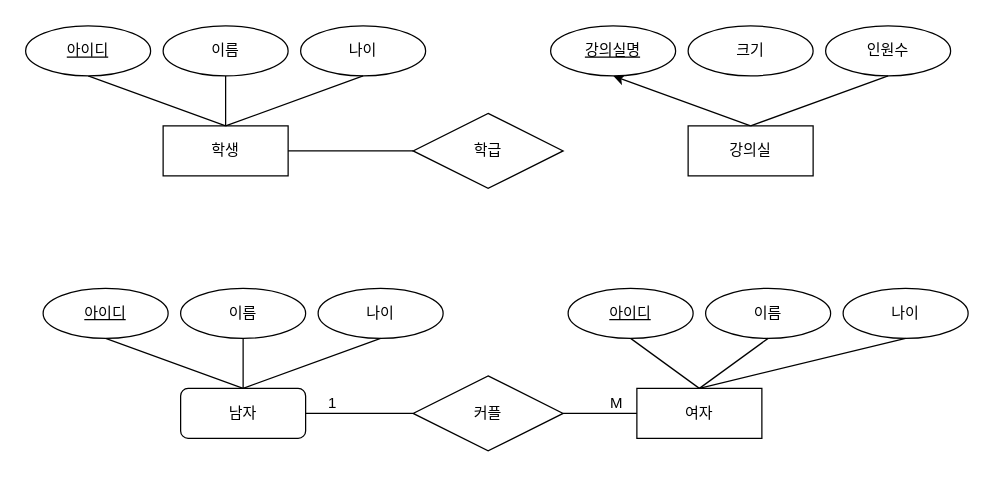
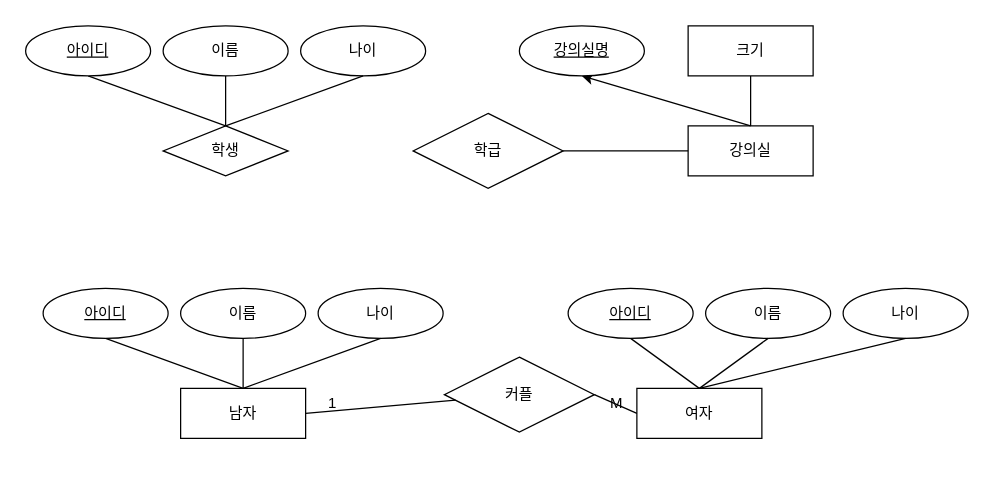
- <mxCell id="15" value="강의실명" style="ellipse;whiteSpace=wrap;html=1;align=center;fontStyle=4;" vertex="1" parent="1"><mxGeometry x="440" y="20" width="100" height="40" as="geometry" /></mxCell>
+ <mxCell id="15" value="강의실명" style="ellipse;whiteSpace=wrap;html=1;align=center;fontStyle=4;" vertex="1" parent="1"><mxGeometry x="415" y="20" width="100" height="40" as="geometry" /></mxCell>
- <mxCell id="10" value="크기" style="ellipse;whiteSpace=wrap;html=1;align=center;" vertex="1" parent="1"><mxGeometry x="550" y="20" width="100" height="40" as="geometry" /></mxCell>
+ <mxCell id="10" value="크기" style="whiteSpace=wrap;html=1;align=center;rounded=0;" vertex="1" parent="1"><mxGeometry x="550" y="20" width="100" height="40" as="geometry" /></mxCell>
- <mxCell id="11" value="인원수" style="ellipse;whiteSpace=wrap;html=1;align=center;" vertex="1" parent="1"><mxGeometry x="660" y="20" width="100" height="40" as="geometry" /></mxCell>
+ <mxCell id="13" value="" style="endArrow=none;html=1;rounded=0;exitX=0.5;exitY=0;exitDx=0;exitDy=0;entryX=0.5;entryY=1;entryDx=0;entryDy=0;" edge="1" parent="1" source="9" target="10"><mxGeometry relative="1" as="geometry"><mxPoint x="610" y="110" as="sourcePoint" /><mxPoint x="500" y="70" as="targetPoint" /></mxGeometry></mxCell>
- <mxCell id="14" value="" style="endArrow=none;html=1;rounded=0;exitX=0.5;exitY=0;exitDx=0;exitDy=0;entryX=0.5;entryY=1;entryDx=0;entryDy=0;" edge="1" parent="1" source="9" target="11"><mxGeometry relative="1" as="geometry"><mxPoint x="620" y="120" as="sourcePoint" /><mxPoint x="510" y="80" as="targetPoint" /></mxGeometry></mxCell>
- <mxCell id="2" value="학생" style="whiteSpace=wrap;html=1;align=center;" vertex="1" parent="1"><mxGeometry x="130" y="100" width="100" height="40" as="geometry" /></mxCell>
+ <mxCell id="2" value="학생" style="rhombus;whiteSpace=wrap;html=1;align=center;" vertex="1" parent="1"><mxGeometry x="130" y="100" width="100" height="40" as="geometry" /></mxCell>
- <mxCell id="17" value="" style="endArrow=none;html=1;rounded=0;exitX=1;exitY=0.5;exitDx=0;exitDy=0;entryX=0;entryY=0.5;entryDx=0;entryDy=0;" edge="1" parent="1" source="2" target="16"><mxGeometry relative="1" as="geometry"><mxPoint x="210" y="210" as="sourcePoint" /><mxPoint x="310" y="120" as="targetPoint" /></mxGeometry></mxCell>
+ <mxCell id="18" value="" style="endArrow=none;html=1;rounded=0;exitX=1;exitY=0.5;exitDx=0;exitDy=0;entryX=0;entryY=0.5;entryDx=0;entryDy=0;" edge="1" parent="1" source="16" target="9"><mxGeometry relative="1" as="geometry"><mxPoint x="240" y="130" as="sourcePoint" /><mxPoint x="340" y="130" as="targetPoint" /></mxGeometry></mxCell>
- <mxCell id="19" value="남자" style="whiteSpace=wrap;html=1;align=center;rounded=1;" vertex="1" parent="1"><mxGeometry x="144" y="310" width="100" height="40" as="geometry" /></mxCell>
+ <mxCell id="19" value="남자" style="whiteSpace=wrap;html=1;align=center;" vertex="1" parent="1"><mxGeometry x="144" y="310" width="100" height="40" as="geometry" /></mxCell>
- <mxCell id="33" value="커플" style="shape=rhombus;perimeter=rhombusPerimeter;whiteSpace=wrap;html=1;align=center;" vertex="1" parent="1"><mxGeometry x="330" y="300" width="120" height="60" as="geometry" /></mxCell>
+ <mxCell id="33" value="커플" style="shape=rhombus;perimeter=rhombusPerimeter;whiteSpace=wrap;html=1;align=center;" vertex="1" parent="1"><mxGeometry x="355" y="285" width="120" height="60" as="geometry" /></mxCell>
